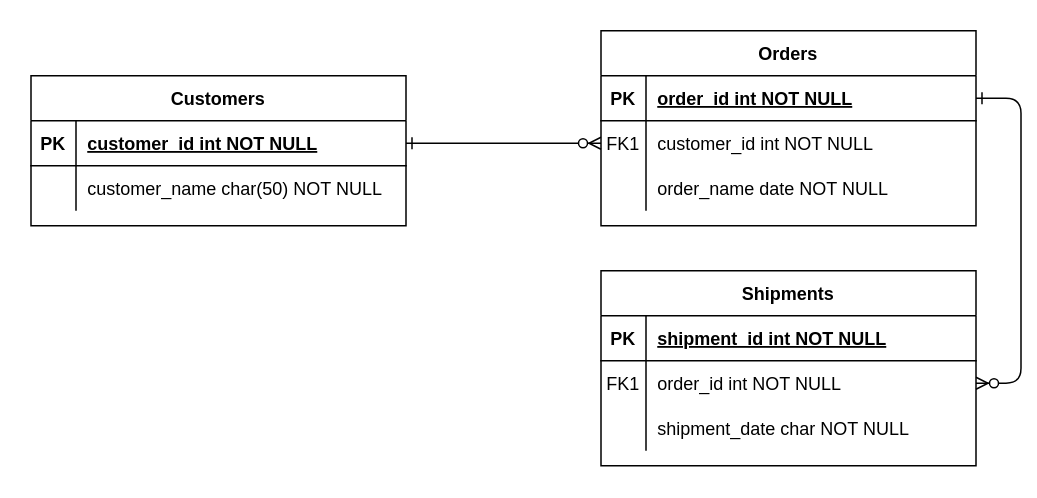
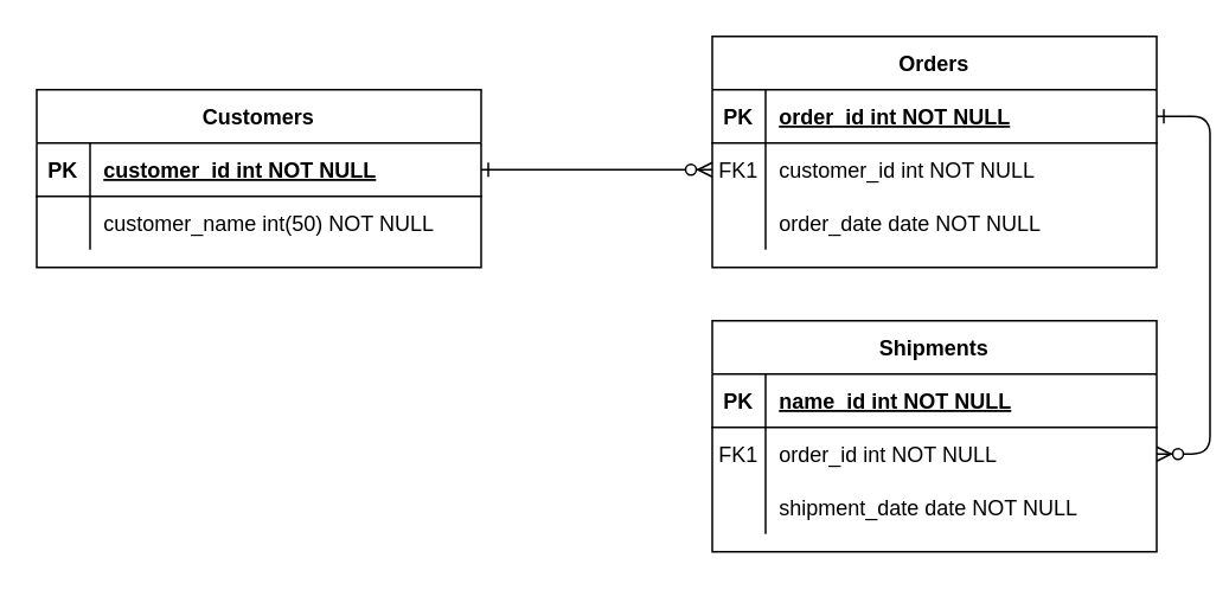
- <mxCell id="30" value="customer_name char(50) NOT NULL" style="shape=partialRectangle;overflow=hidden;connectable=0;fillColor=none;top=0;left=0;bottom=0;right=0;align=left;spacingLeft=6;" parent="28" vertex="1"><mxGeometry x="30" width="220" height="30" as="geometry"><mxRectangle width="220" height="30" as="alternateBounds" /></mxGeometry></mxCell>
+ <mxCell id="30" value="customer_name int(50) NOT NULL" style="shape=partialRectangle;overflow=hidden;connectable=0;fillColor=none;top=0;left=0;bottom=0;right=0;align=left;spacingLeft=6;" parent="28" vertex="1"><mxGeometry x="30" width="220" height="30" as="geometry"><mxRectangle width="220" height="30" as="alternateBounds" /></mxGeometry></mxCell>
- <mxCell id="13" value="order_name date NOT NULL" style="shape=partialRectangle;overflow=hidden;connectable=0;fillColor=none;top=0;left=0;bottom=0;right=0;align=left;spacingLeft=6;" parent="11" vertex="1"><mxGeometry x="30" width="220" height="30" as="geometry" /></mxCell>
+ <mxCell id="13" value="order_date date NOT NULL" style="shape=partialRectangle;overflow=hidden;connectable=0;fillColor=none;top=0;left=0;bottom=0;right=0;align=left;spacingLeft=6;" parent="11" vertex="1"><mxGeometry x="30" width="220" height="30" as="geometry" /></mxCell>
- <mxCell id="17" value="shipment_id int NOT NULL " style="shape=partialRectangle;overflow=hidden;connectable=0;fillColor=none;top=0;left=0;bottom=0;right=0;align=left;spacingLeft=6;fontStyle=5;" parent="15" vertex="1"><mxGeometry x="30" width="220" height="30" as="geometry" /></mxCell>
+ <mxCell id="17" value="name_id int NOT NULL " style="shape=partialRectangle;overflow=hidden;connectable=0;fillColor=none;top=0;left=0;bottom=0;right=0;align=left;spacingLeft=6;fontStyle=5;" parent="15" vertex="1"><mxGeometry x="30" width="220" height="30" as="geometry" /></mxCell>
- <mxCell id="23" value="shipment_date char NOT NULL" style="shape=partialRectangle;overflow=hidden;connectable=0;fillColor=none;top=0;left=0;bottom=0;right=0;align=left;spacingLeft=6;" parent="21" vertex="1"><mxGeometry x="30" width="220" height="30" as="geometry" /></mxCell>
+ <mxCell id="23" value="shipment_date date NOT NULL" style="shape=partialRectangle;overflow=hidden;connectable=0;fillColor=none;top=0;left=0;bottom=0;right=0;align=left;spacingLeft=6;" parent="21" vertex="1"><mxGeometry x="30" width="220" height="30" as="geometry" /></mxCell>
